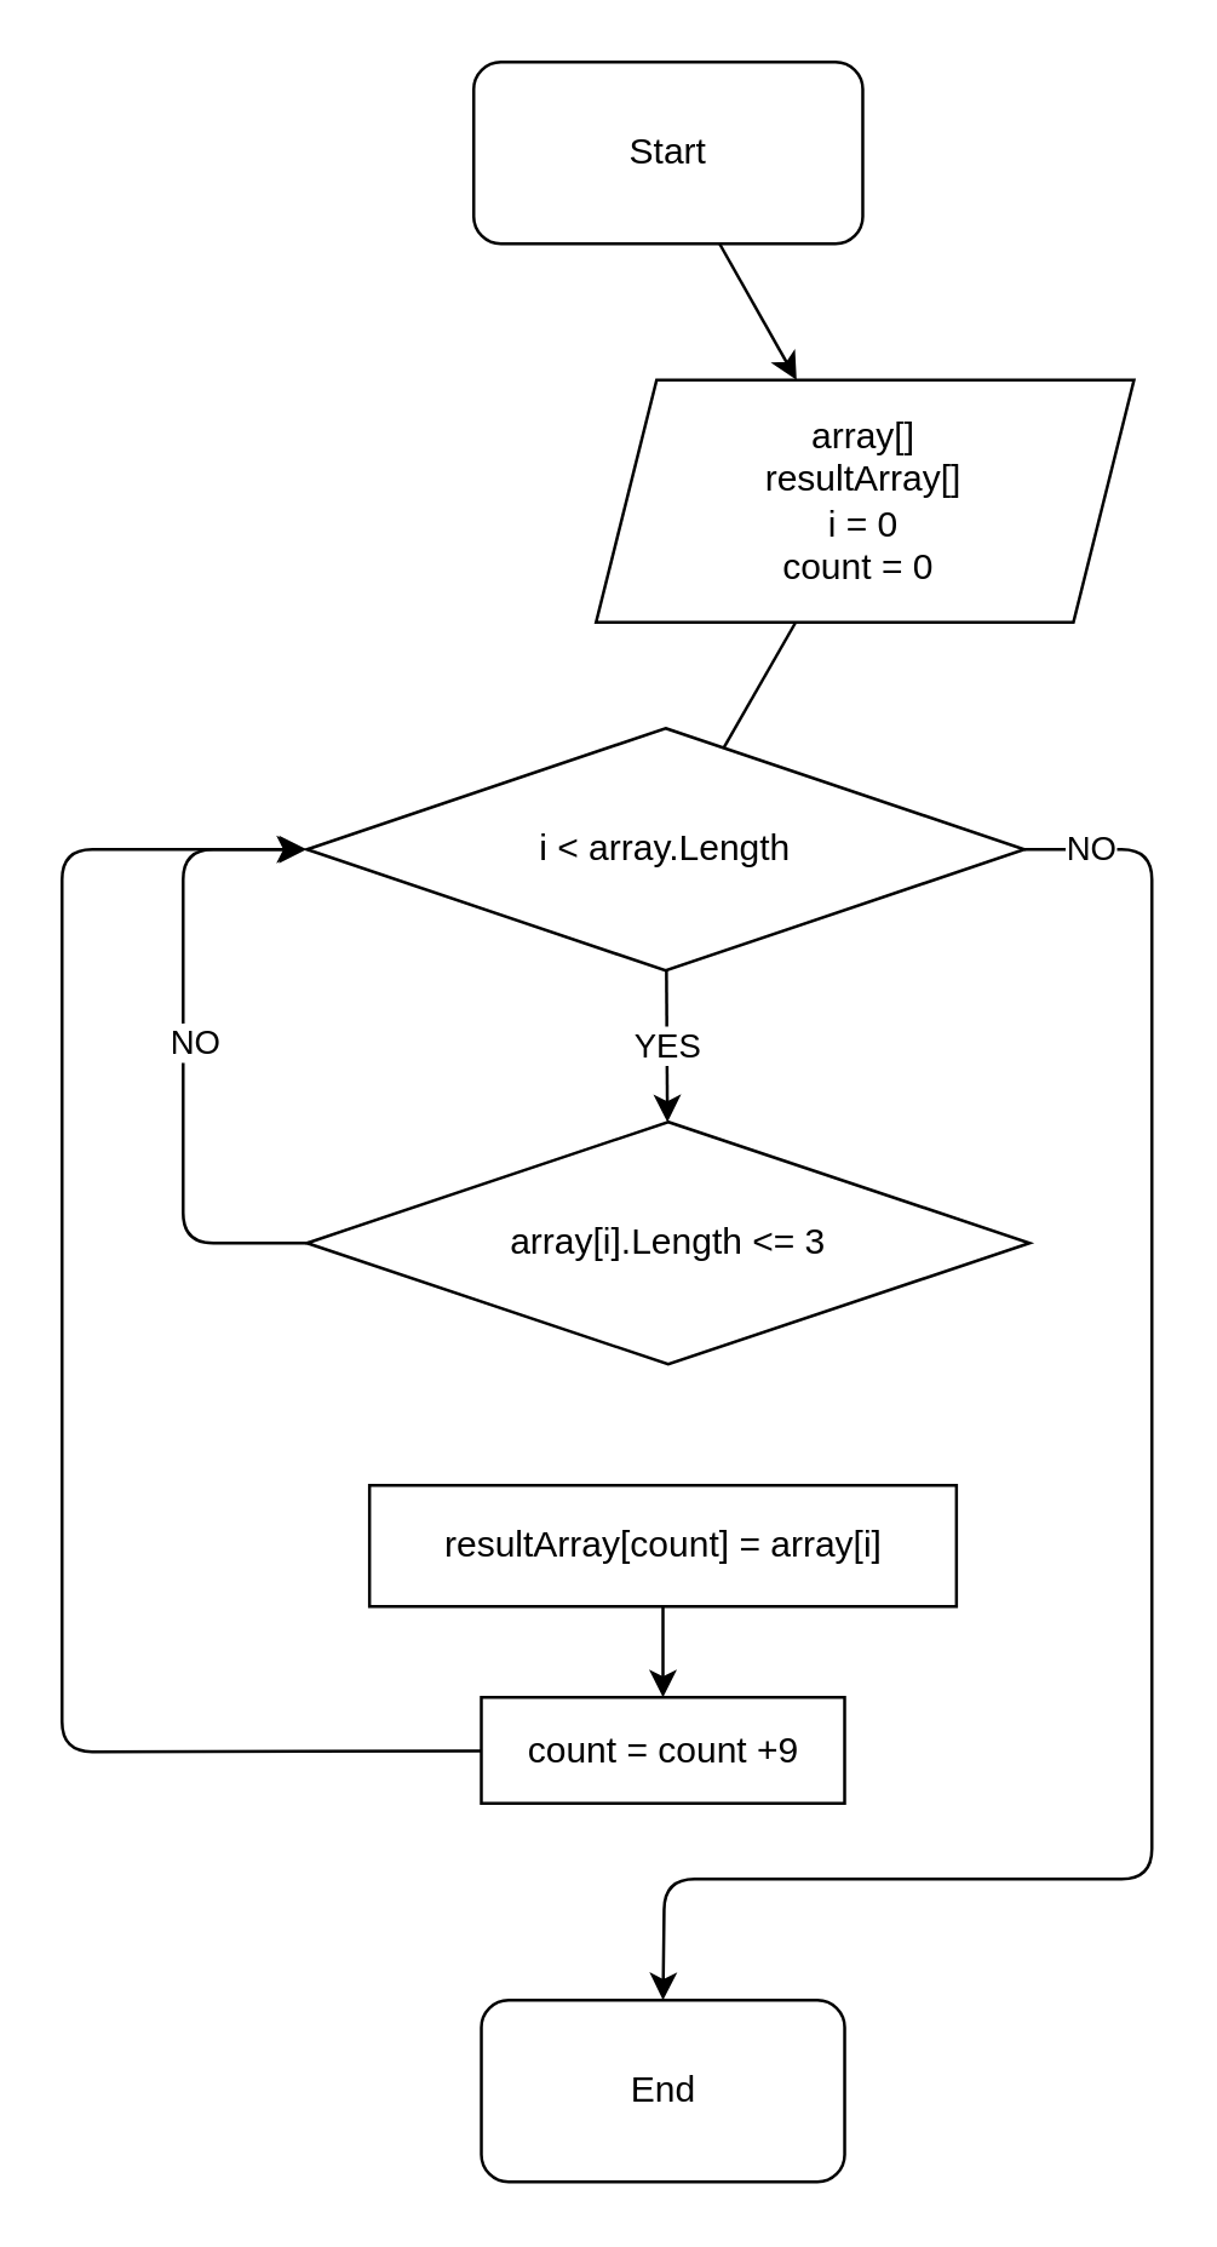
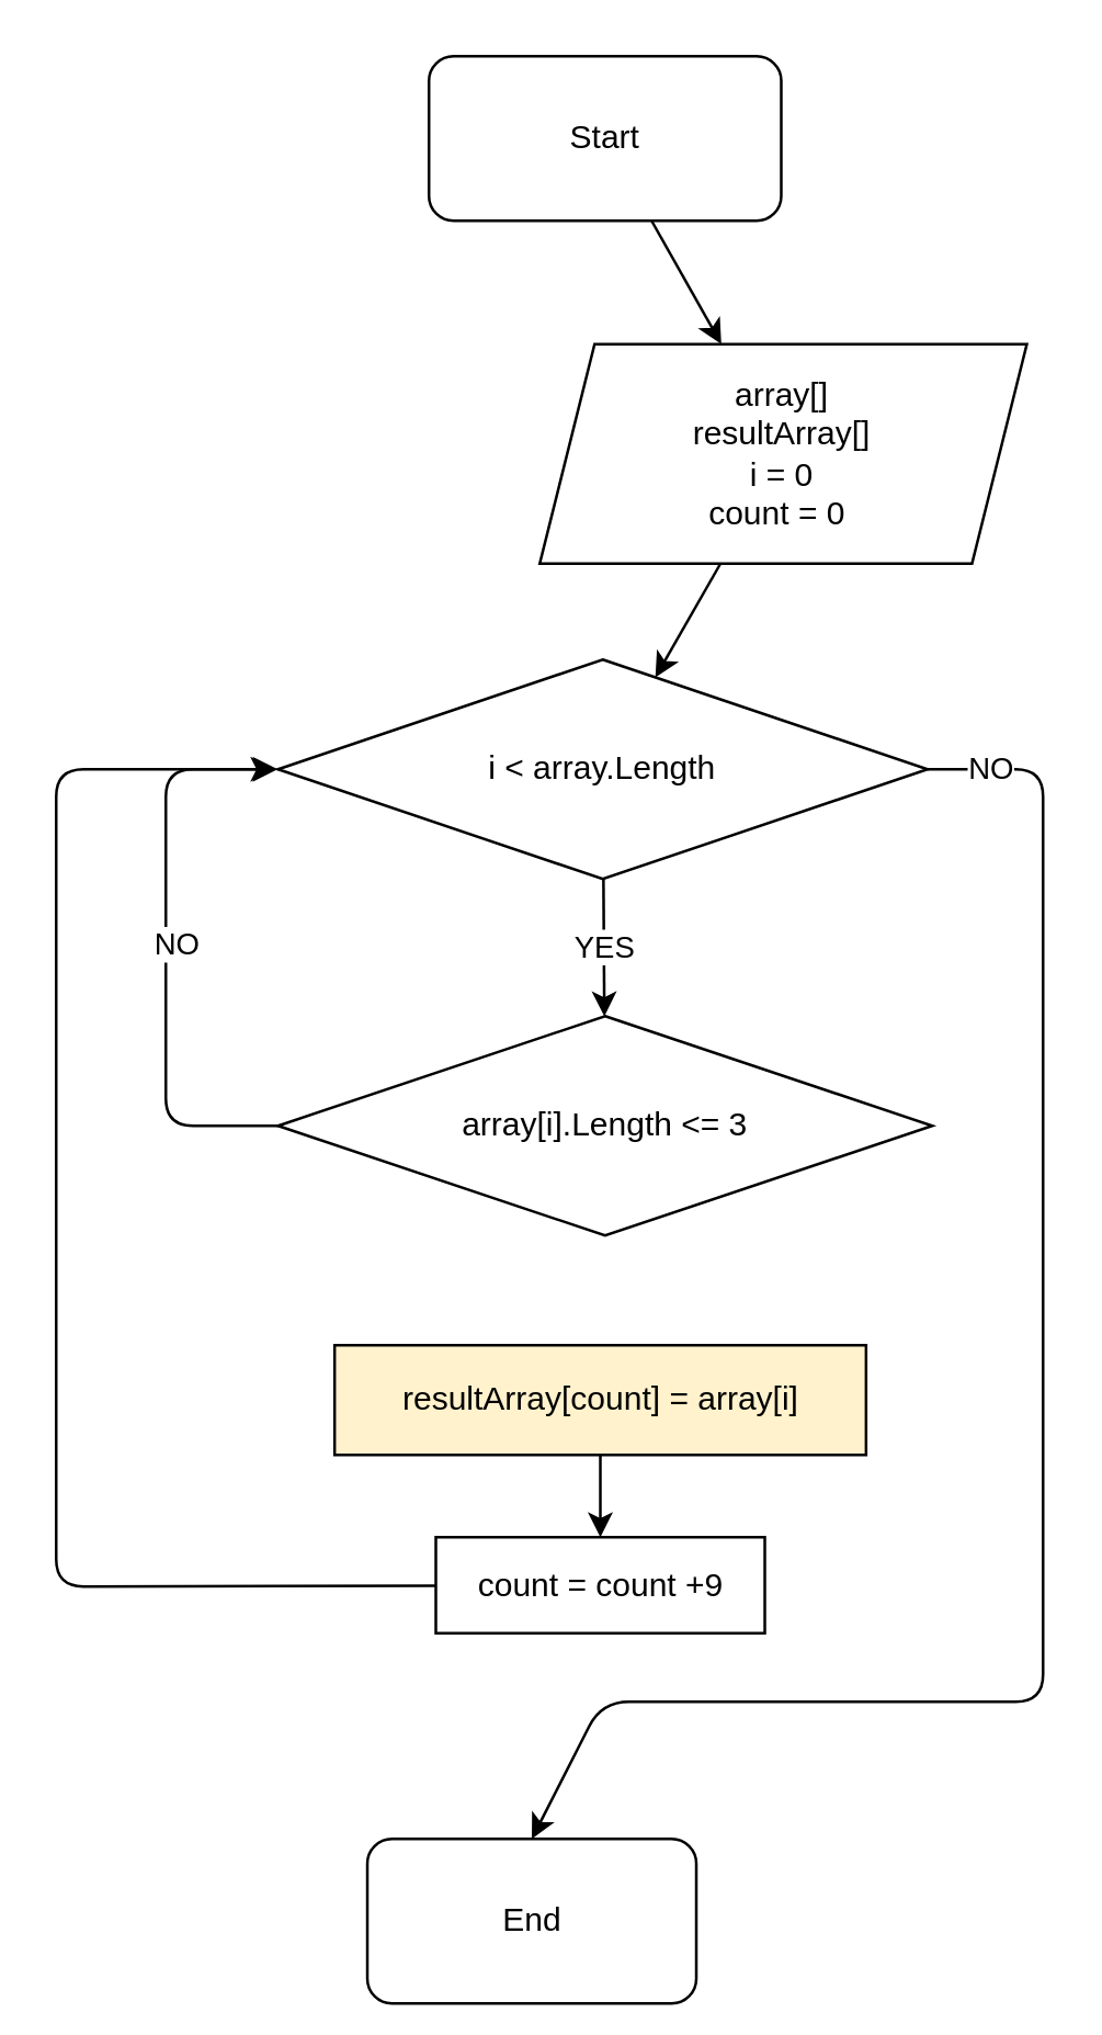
- <mxCell id="2" value="" style="edgeStyle=none;html=1;endArrow=none;" edge="1" parent="1" source="3" target="6"><mxGeometry relative="1" as="geometry" /></mxCell>
+ <mxCell id="2" value="" style="edgeStyle=none;html=1;" edge="1" parent="1" source="3" target="6"><mxGeometry relative="1" as="geometry" /></mxCell>
- <mxCell id="11" value="&lt;span&gt;resultArray[count] = array[i]&lt;/span&gt;" style="whiteSpace=wrap;html=1;" vertex="1" parent="1"><mxGeometry x="121.57" y="490" width="193.87" height="40" as="geometry" /></mxCell>
+ <mxCell id="11" value="&lt;span&gt;resultArray[count] = array[i]&lt;/span&gt;" style="whiteSpace=wrap;html=1;fillColor=#fff2cc;" vertex="1" parent="1"><mxGeometry x="121.57" y="490" width="193.87" height="40" as="geometry" /></mxCell>
- <mxCell id="16" value="End" style="rounded=1;whiteSpace=wrap;html=1;" vertex="1" parent="1"><mxGeometry x="158.51" y="660" width="120" height="60" as="geometry" /></mxCell>
+ <mxCell id="16" value="End" style="rounded=1;whiteSpace=wrap;html=1;" vertex="1" parent="1"><mxGeometry x="133.51" y="670" width="120" height="60" as="geometry" /></mxCell>
